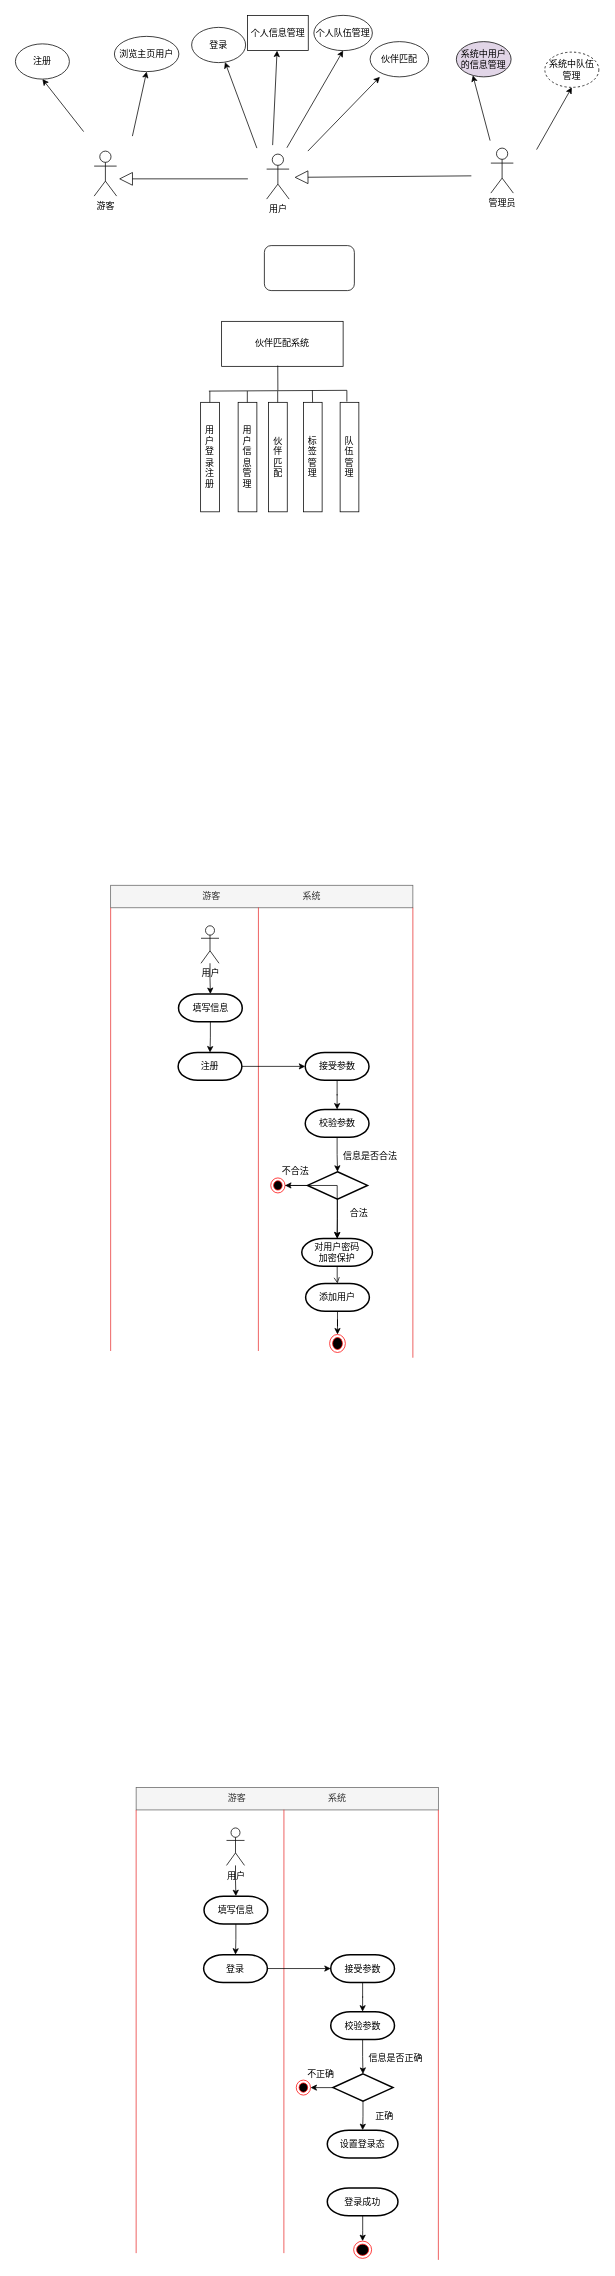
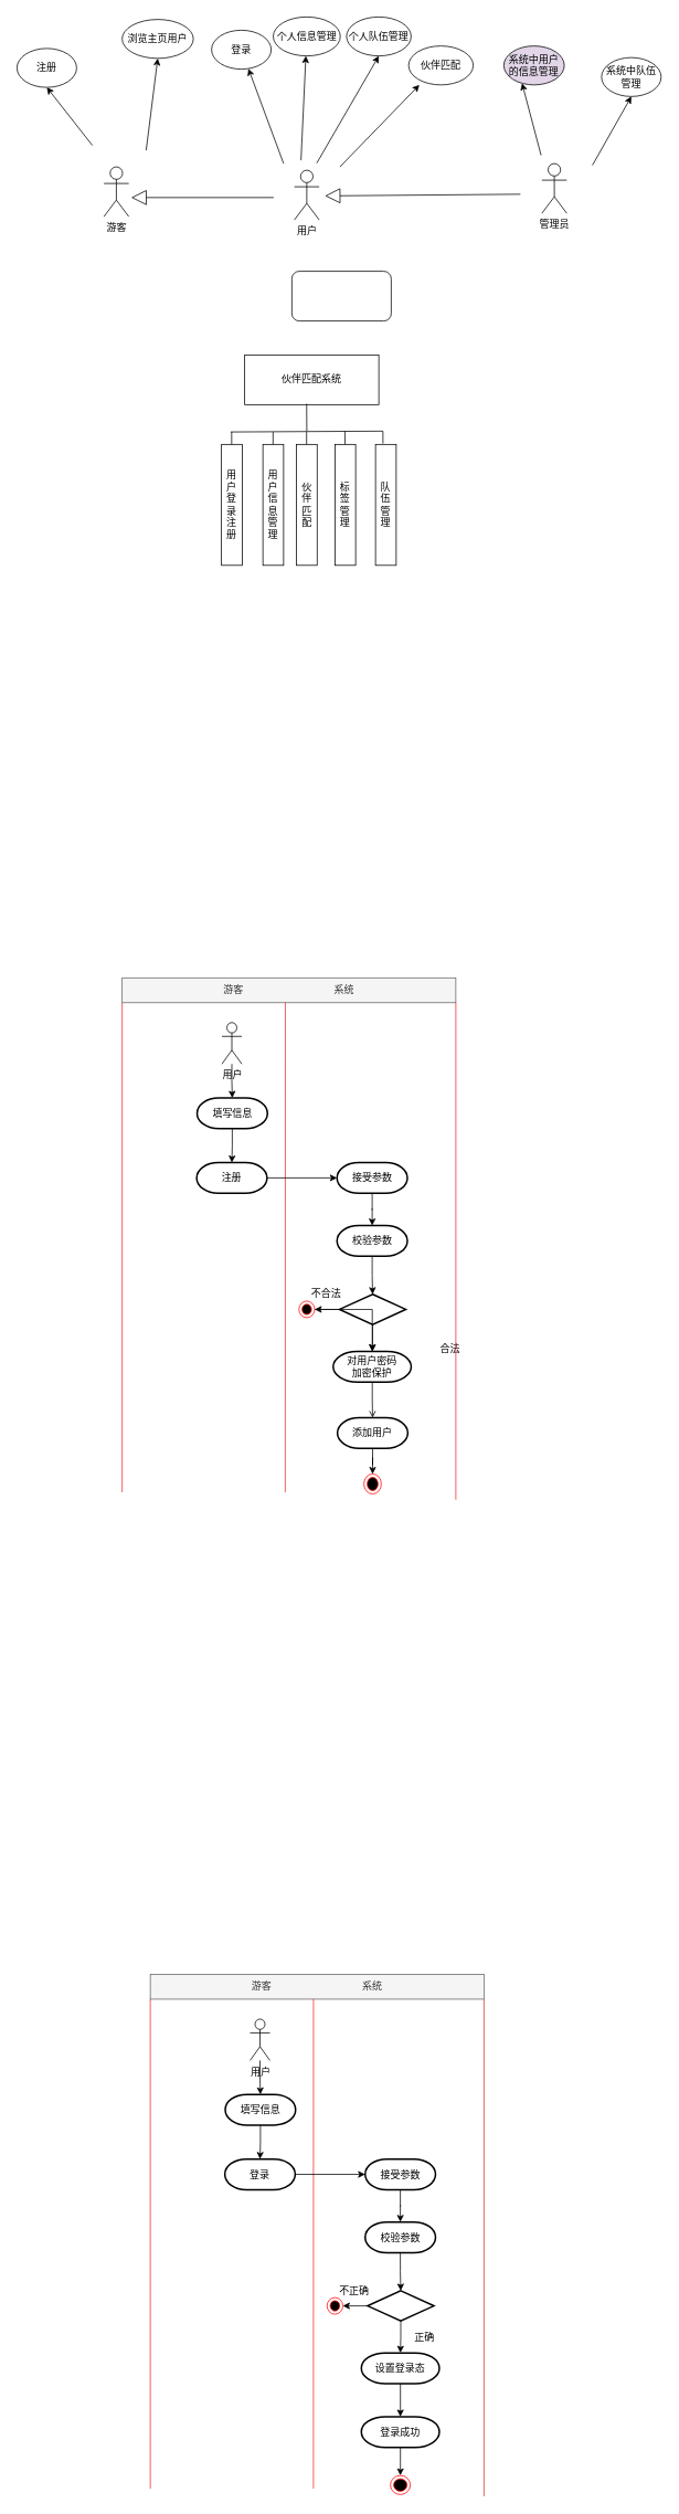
- <mxCell id="10" value="个人信息管理" style="whiteSpace=wrap;html=1;rounded=0;" parent="1" vertex="1"><mxGeometry x="329.5" y="20" width="81" height="47" as="geometry" /></mxCell>
+ <mxCell id="10" value="个人信息管理" style="ellipse;whiteSpace=wrap;html=1;" parent="1" vertex="1"><mxGeometry x="329.5" y="20" width="81" height="47" as="geometry" /></mxCell>
- <mxCell id="6" value="浏览主页用户" style="ellipse;whiteSpace=wrap;html=1;" parent="1" vertex="1"><mxGeometry x="152" y="48" width="86" height="47" as="geometry" /></mxCell>
+ <mxCell id="6" value="浏览主页用户" style="ellipse;whiteSpace=wrap;html=1;" parent="1" vertex="1"><mxGeometry x="147" y="23" width="86" height="47" as="geometry" /></mxCell>
- <mxCell id="18" value="系统中队伍管理" style="ellipse;whiteSpace=wrap;html=1;dashed=1;" parent="1" vertex="1"><mxGeometry x="726" y="69" width="72" height="47" as="geometry" /></mxCell>
+ <mxCell id="18" value="系统中队伍管理" style="ellipse;whiteSpace=wrap;html=1;" parent="1" vertex="1"><mxGeometry x="726" y="69" width="72" height="47" as="geometry" /></mxCell>
- <mxCell id="52" value="信息是否合法" style="text;html=1;align=center;verticalAlign=middle;resizable=0;points=[];autosize=1;strokeColor=none;fillColor=none;fontSize=12;fontFamily=Helvetica;fontColor=default;" vertex="1" parent="1"><mxGeometry x="448" y="1528" width="90" height="26" as="geometry" /></mxCell>
- <mxCell id="55" value="合法" style="text;html=1;align=center;verticalAlign=middle;resizable=0;points=[];autosize=1;strokeColor=none;fillColor=none;fontSize=12;fontFamily=Helvetica;fontColor=default;" vertex="1" parent="1"><mxGeometry x="456.5" y="1605" width="42" height="26" as="geometry" /></mxCell>
+ <mxCell id="55" value="合法" style="text;html=1;align=center;verticalAlign=middle;resizable=0;points=[];autosize=1;strokeColor=none;fillColor=none;fontSize=12;fontFamily=Helvetica;fontColor=default;" vertex="1" parent="1"><mxGeometry x="521.5" y="1615" width="42" height="26" as="geometry" /></mxCell>
- <mxCell id="54" value="对用户密码&lt;br&gt;加密保护" style="strokeWidth=2;html=1;shape=mxgraph.flowchart.terminator;whiteSpace=wrap;rounded=0;strokeColor=default;align=center;verticalAlign=middle;fontFamily=Helvetica;fontSize=12;fontColor=default;fillColor=default;" vertex="1" parent="1"><mxGeometry x="401.87" y="1651" width="94.25" height="37" as="geometry" /></mxCell>
+ <mxCell id="54" value="对用户密码&lt;br&gt;加密保护" style="strokeWidth=2;html=1;shape=mxgraph.flowchart.terminator;whiteSpace=wrap;rounded=0;strokeColor=default;align=center;verticalAlign=middle;fontFamily=Helvetica;fontSize=12;fontColor=default;fillColor=default;" vertex="1" parent="1"><mxGeometry x="401.87" y="1631" width="94.25" height="37" as="geometry" /></mxCell>
- <mxCell id="79" value="信息是否正确" style="text;html=1;align=center;verticalAlign=middle;resizable=0;points=[];autosize=1;strokeColor=none;fillColor=none;fontSize=12;fontFamily=Helvetica;fontColor=default;" vertex="1" parent="1"><mxGeometry x="482" y="2731" width="90" height="26" as="geometry" /></mxCell>
+ <mxCell id="88" style="edgeStyle=orthogonalEdgeStyle;rounded=0;orthogonalLoop=1;jettySize=auto;html=1;entryX=0.5;entryY=0;entryDx=0;entryDy=0;entryPerimeter=0;fontFamily=Helvetica;fontSize=12;fontColor=default;" edge="1" parent="1" source="87" target="81"><mxGeometry relative="1" as="geometry" /></mxCell>
